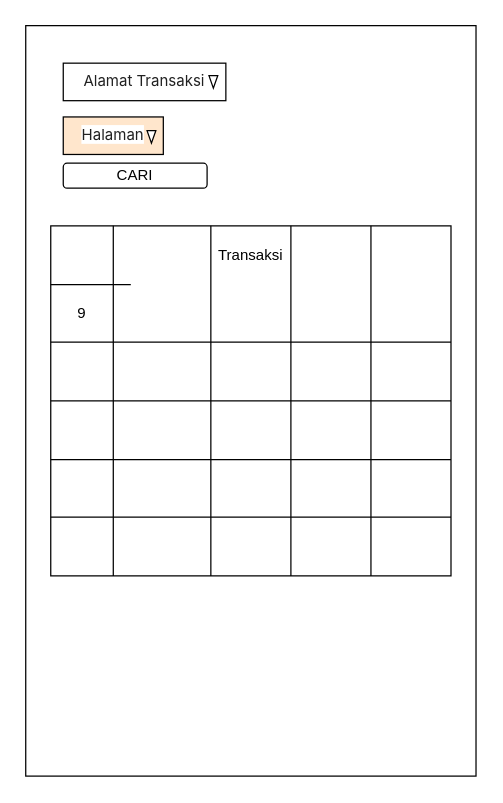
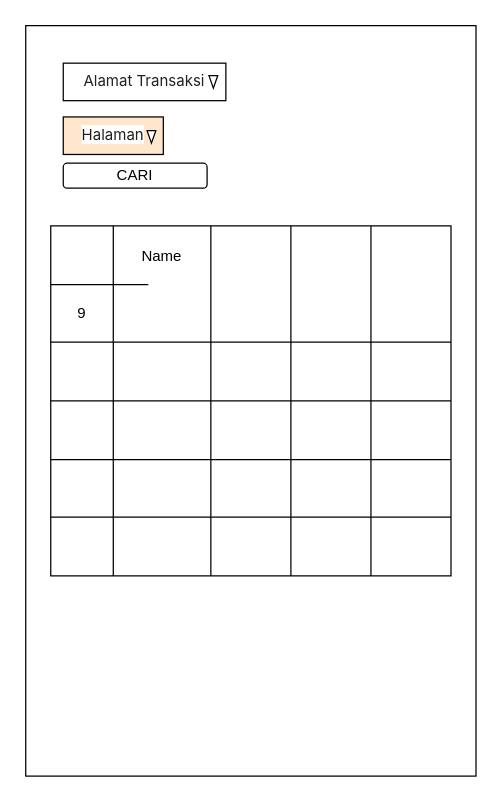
+ <mxCell id="10" value="&lt;div style=&quot;background-color: rgb(255 , 255 , 254) ; line-height: 18px&quot;&gt;Name&lt;/div&gt;" style="shape=partialRectangle;html=1;whiteSpace=wrap;connectable=0;overflow=hidden;fillColor=none;top=0;left=0;bottom=0;right=0;pointerEvents=1;" parent="9" vertex="1"><mxGeometry x="50" width="78" height="47" as="geometry"><mxRectangle width="78" height="47" as="alternateBounds" /></mxGeometry></mxCell>
- <mxCell id="11" value="Transaksi" style="shape=partialRectangle;html=1;whiteSpace=wrap;connectable=0;overflow=hidden;fillColor=none;top=0;left=0;bottom=0;right=0;pointerEvents=1;" parent="9" vertex="1"><mxGeometry x="128" width="64" height="47" as="geometry"><mxRectangle width="64" height="47" as="alternateBounds" /></mxGeometry></mxCell>
